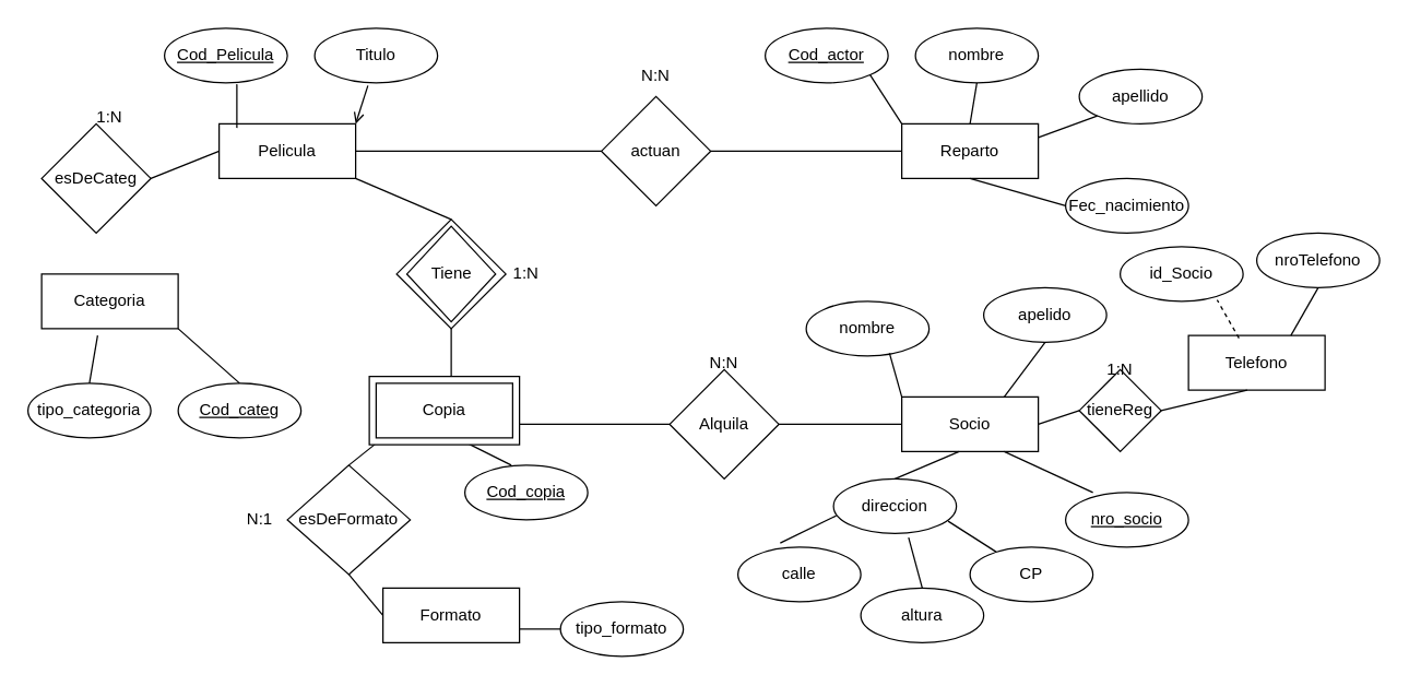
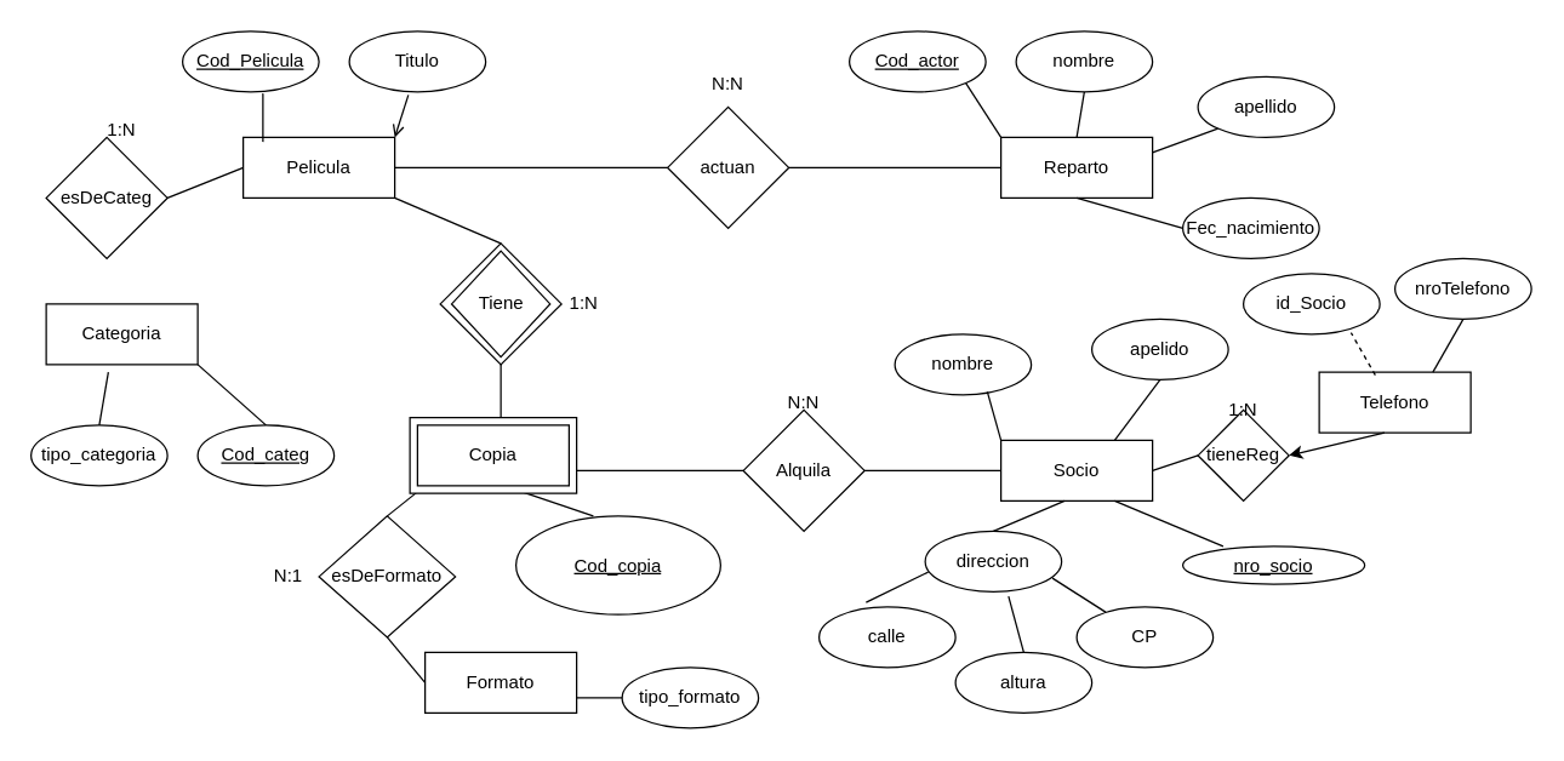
- <mxCell id="64" value="" style="endArrow=none;html=1;rounded=0;entryX=1;entryY=0.5;entryDx=0;entryDy=0;exitX=0.43;exitY=1;exitDx=0;exitDy=0;exitPerimeter=0;" edge="1" parent="1" source="61" target="60"><mxGeometry width="50" height="50" relative="1" as="geometry"><mxPoint x="680" y="330" as="sourcePoint" /><mxPoint x="590" y="330" as="targetPoint" /></mxGeometry></mxCell>
+ <mxCell id="64" value="" style="endArrow=classic;html=1;rounded=0;entryX=1;entryY=0.5;entryDx=0;entryDy=0;exitX=0.43;exitY=1;exitDx=0;exitDy=0;exitPerimeter=0;" edge="1" parent="1" source="61" target="60"><mxGeometry width="50" height="50" relative="1" as="geometry"><mxPoint x="680" y="330" as="sourcePoint" /><mxPoint x="590" y="330" as="targetPoint" /></mxGeometry></mxCell>
- <mxCell id="13" value="&lt;u&gt;Cod_copia&lt;/u&gt;" style="ellipse;whiteSpace=wrap;html=1;" parent="1" vertex="1"><mxGeometry x="340" y="340" width="90" height="40" as="geometry" /></mxCell>
+ <mxCell id="13" value="&lt;u&gt;Cod_copia&lt;/u&gt;" style="ellipse;whiteSpace=wrap;html=1;" parent="1" vertex="1"><mxGeometry x="340" y="340" width="135" height="65" as="geometry" /></mxCell>
- <mxCell id="23" value="&lt;u&gt;nro_socio&lt;/u&gt;" style="ellipse;whiteSpace=wrap;html=1;" parent="1" vertex="1"><mxGeometry x="780" y="360" width="90" height="40" as="geometry" /></mxCell>
+ <mxCell id="23" value="&lt;u&gt;nro_socio&lt;/u&gt;" style="ellipse;whiteSpace=wrap;html=1;" parent="1" vertex="1"><mxGeometry x="780" y="360" width="120" height="25" as="geometry" /></mxCell>
